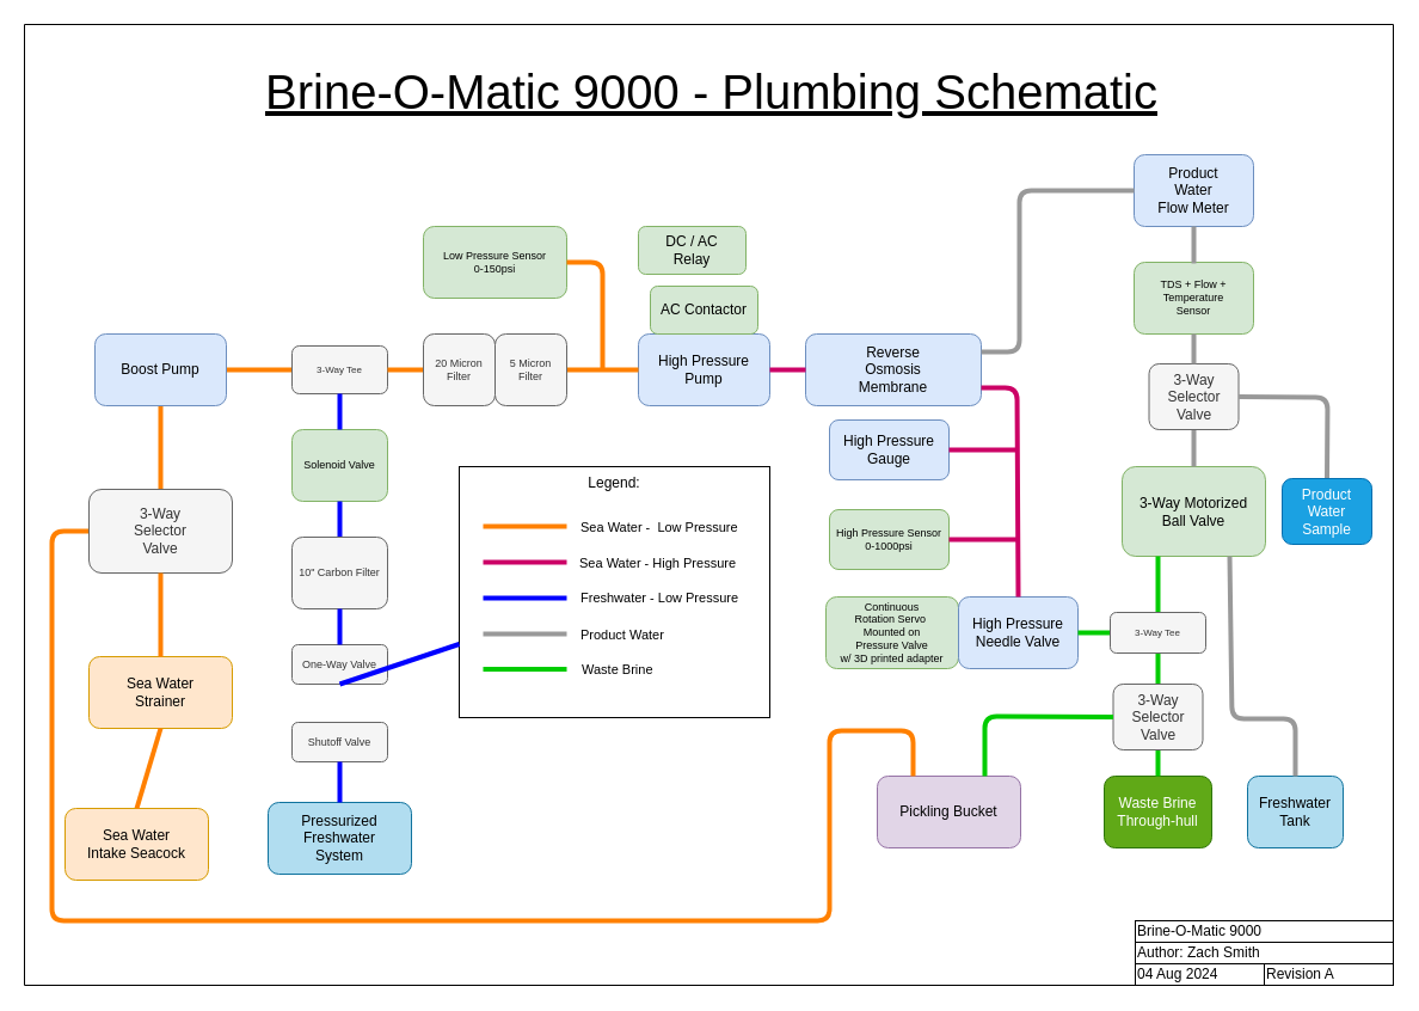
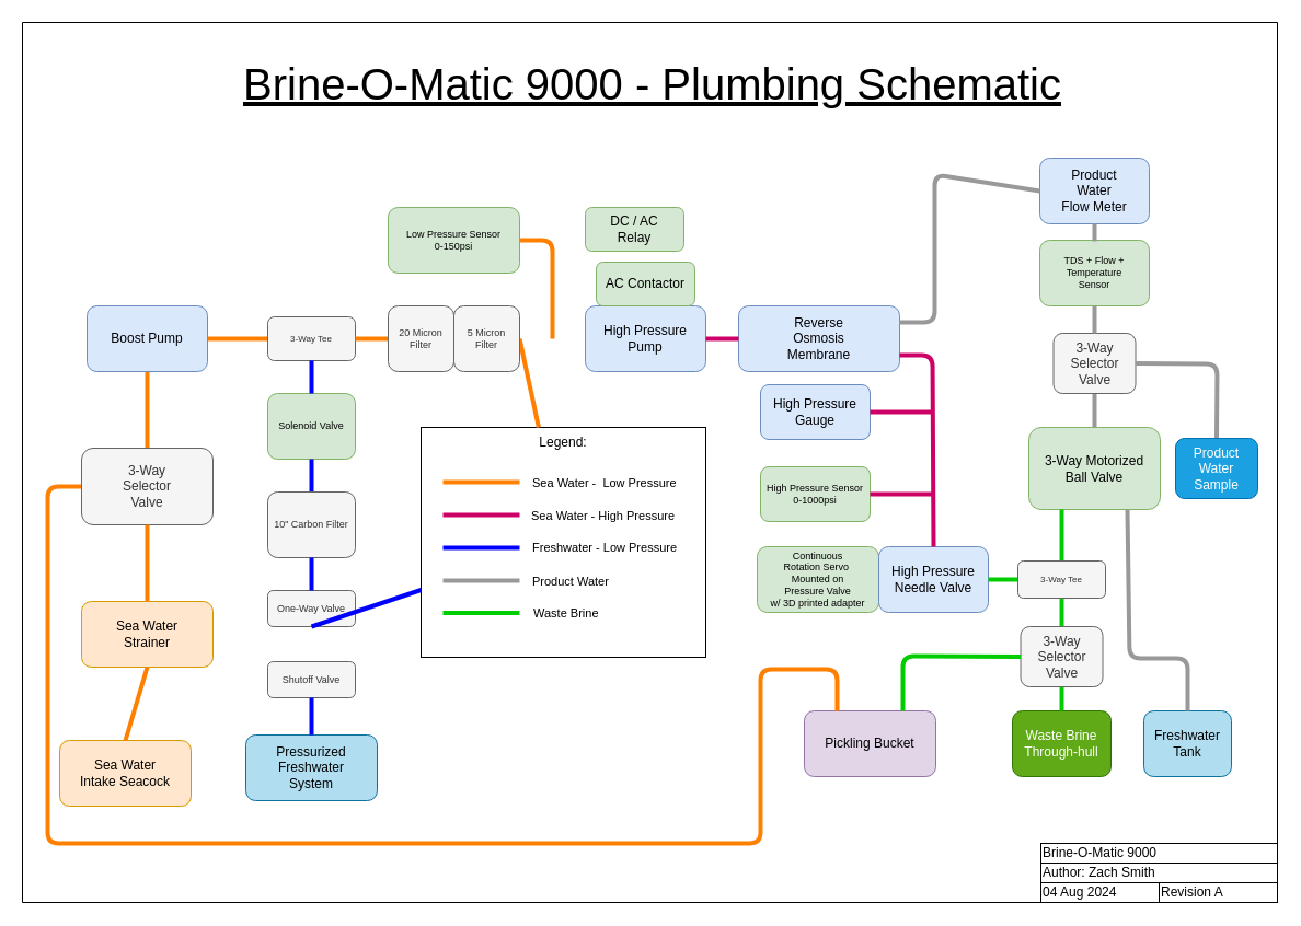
- <mxCell id="77" value="Product&lt;br&gt;Water&lt;br&gt;Flow Meter" style="rounded=1;whiteSpace=wrap;html=1;fillColor=#dae8fc;strokeColor=#6c8ebf;" parent="1" vertex="1"><mxGeometry x="949" y="129" width="100" height="60" as="geometry" /></mxCell>
+ <mxCell id="77" value="Product&lt;br&gt;Water&lt;br&gt;Flow Meter" style="rounded=1;whiteSpace=wrap;html=1;fillColor=#dae8fc;strokeColor=#6c8ebf;" parent="1" vertex="1"><mxGeometry x="949" y="144" width="100" height="60" as="geometry" /></mxCell>
- <mxCell id="57" value="" style="endArrow=none;html=1;rounded=0;entryX=0;entryY=0.5;entryDx=0;entryDy=0;strokeColor=#FF8000;strokeWidth=4;startArrow=none;exitX=1;exitY=0.5;exitDx=0;exitDy=0;" parent="1" source="64" target="4" edge="1"><mxGeometry width="50" height="50" relative="1" as="geometry"><mxPoint x="514" y="359" as="sourcePoint" /><mxPoint x="419" y="319" as="targetPoint" /></mxGeometry></mxCell>
+ <mxCell id="57" value="" style="endArrow=none;html=1;rounded=0;strokeColor=#FF8000;strokeWidth=4;startArrow=none;exitX=1;exitY=0.5;exitDx=0;exitDy=0;" parent="1" source="64" target="35" edge="1"><mxGeometry width="50" height="50" relative="1" as="geometry"><mxPoint x="514" y="359" as="sourcePoint" /><mxPoint x="419" y="319" as="targetPoint" /></mxGeometry></mxCell>
